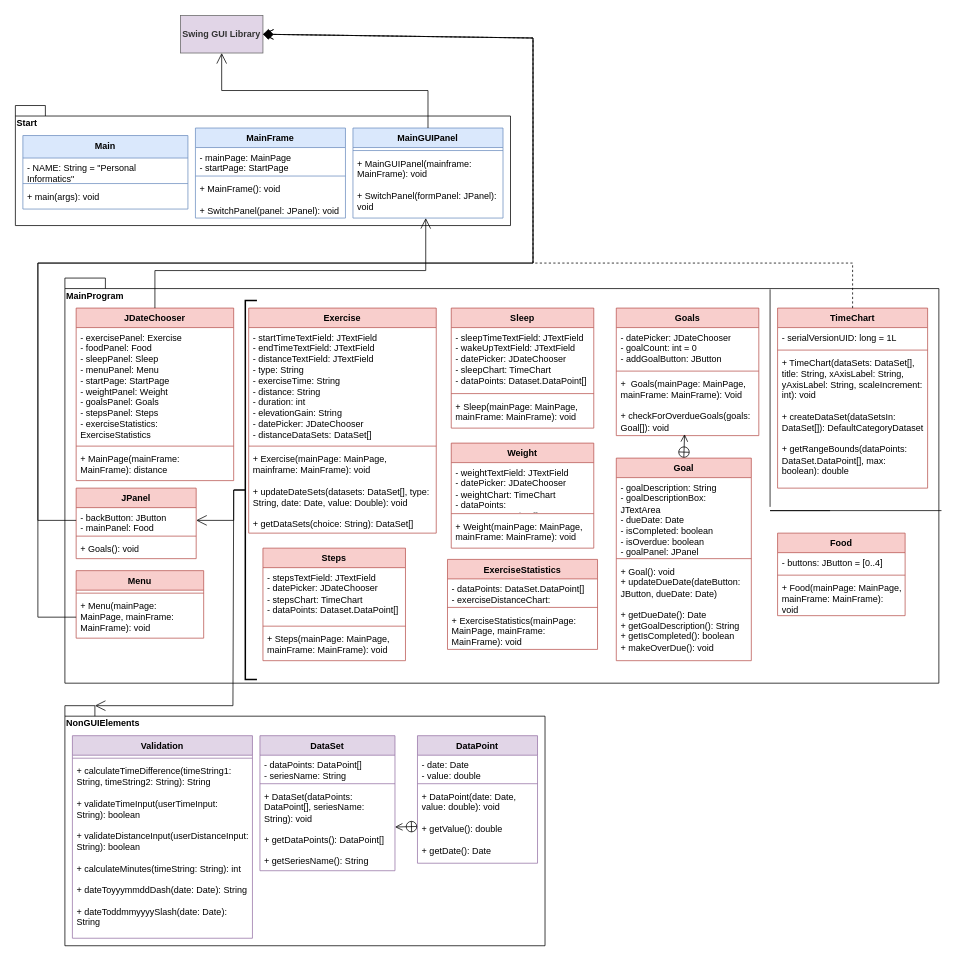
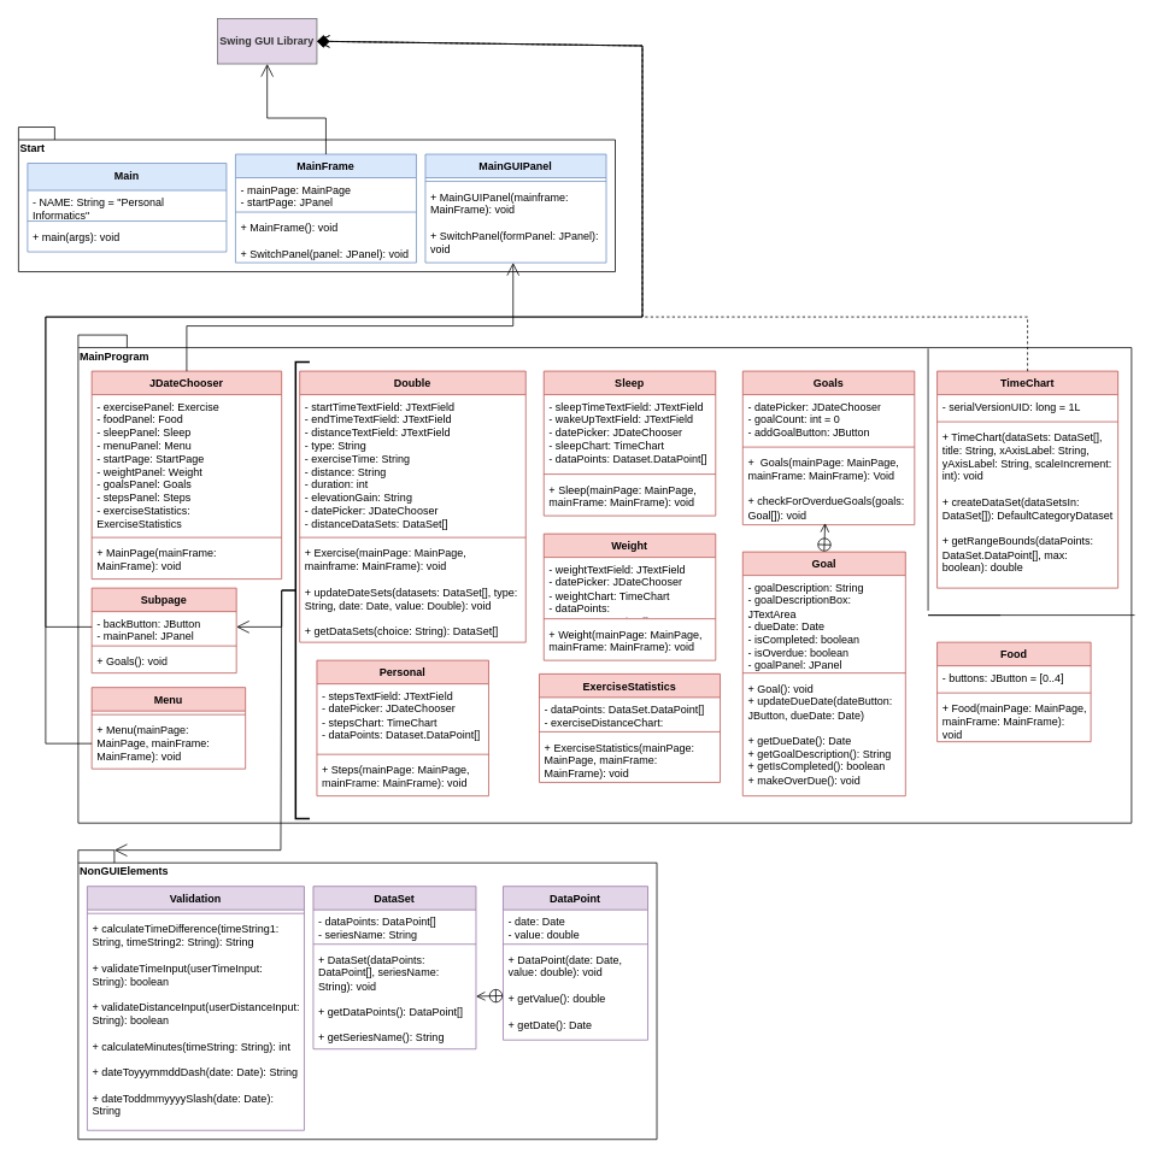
- <mxCell id="86" value="" style="endArrow=open;endFill=1;endSize=12;html=1;rounded=0;exitX=0.5;exitY=0;exitDx=0;exitDy=0;entryX=0.5;entryY=1;entryDx=0;entryDy=0;" edge="1" parent="1" source="13" target="2"><mxGeometry width="160" relative="1" as="geometry"><mxPoint x="510" y="50" as="sourcePoint" /><mxPoint x="670" y="50" as="targetPoint" /><Array as="points"><mxPoint x="570" y="120" /><mxPoint x="295" y="120" /></Array></mxGeometry></mxCell>
+ <mxCell id="85" value="" style="endArrow=open;endFill=1;endSize=12;html=1;rounded=0;exitX=0.5;exitY=0;exitDx=0;exitDy=0;entryX=0.5;entryY=1;entryDx=0;entryDy=0;" edge="1" parent="1" source="9" target="2"><mxGeometry width="160" relative="1" as="geometry"><mxPoint x="750" y="440" as="sourcePoint" /><mxPoint x="320" y="140" as="targetPoint" /><Array as="points"><mxPoint x="360" y="130" /><mxPoint x="295" y="130" /></Array></mxGeometry></mxCell>
- <mxCell id="10" value="&lt;div&gt;- mainPage: MainPage&lt;/div&gt;&lt;div&gt;- startPage: StartPage&lt;br&gt;&lt;/div&gt;" style="text;strokeColor=none;fillColor=none;align=left;verticalAlign=top;spacingLeft=4;spacingRight=4;overflow=hidden;rotatable=0;points=[[0,0.5],[1,0.5]];portConstraint=eastwest;whiteSpace=wrap;html=1;" parent="9" vertex="1"><mxGeometry y="26" width="200" height="34" as="geometry" /></mxCell>
+ <mxCell id="10" value="&lt;div&gt;- mainPage: MainPage&lt;/div&gt;&lt;div&gt;- startPage: JPanel&lt;br&gt;&lt;/div&gt;" style="text;strokeColor=none;fillColor=none;align=left;verticalAlign=top;spacingLeft=4;spacingRight=4;overflow=hidden;rotatable=0;points=[[0,0.5],[1,0.5]];portConstraint=eastwest;whiteSpace=wrap;html=1;" parent="9" vertex="1"><mxGeometry y="26" width="200" height="34" as="geometry" /></mxCell>
- <mxCell id="32" value="Exercise" style="swimlane;fontStyle=1;align=center;verticalAlign=top;childLayout=stackLayout;horizontal=1;startSize=26;horizontalStack=0;resizeParent=1;resizeParentMax=0;resizeLast=0;collapsible=1;marginBottom=0;whiteSpace=wrap;html=1;fillColor=#f8cecc;strokeColor=#b85450;" parent="30" vertex="1"><mxGeometry x="245" y="40" width="250" height="300" as="geometry" /></mxCell>
+ <mxCell id="32" value="Double" style="swimlane;fontStyle=1;align=center;verticalAlign=top;childLayout=stackLayout;horizontal=1;startSize=26;horizontalStack=0;resizeParent=1;resizeParentMax=0;resizeLast=0;collapsible=1;marginBottom=0;whiteSpace=wrap;html=1;fillColor=#f8cecc;strokeColor=#b85450;" parent="30" vertex="1"><mxGeometry x="245" y="40" width="250" height="300" as="geometry" /></mxCell>
- <mxCell id="51" value="+ MainPage(mainFrame: MainFrame): distance" style="text;strokeColor=none;fillColor=none;align=left;verticalAlign=top;spacingLeft=4;spacingRight=4;overflow=hidden;rotatable=0;points=[[0,0.5],[1,0.5]];portConstraint=eastwest;whiteSpace=wrap;html=1;" parent="48" vertex="1"><mxGeometry y="188" width="210" height="42" as="geometry" /></mxCell>
+ <mxCell id="51" value="+ MainPage(mainFrame: MainFrame): void" style="text;strokeColor=none;fillColor=none;align=left;verticalAlign=top;spacingLeft=4;spacingRight=4;overflow=hidden;rotatable=0;points=[[0,0.5],[1,0.5]];portConstraint=eastwest;whiteSpace=wrap;html=1;" parent="48" vertex="1"><mxGeometry y="188" width="210" height="42" as="geometry" /></mxCell>
- <mxCell id="63" value="JPanel" style="swimlane;fontStyle=1;align=center;verticalAlign=top;childLayout=stackLayout;horizontal=1;startSize=26;horizontalStack=0;resizeParent=1;resizeParentMax=0;resizeLast=0;collapsible=1;marginBottom=0;whiteSpace=wrap;html=1;fillColor=#f8cecc;strokeColor=#b85450;" parent="30" vertex="1"><mxGeometry x="15" y="280" width="160" height="94" as="geometry" /></mxCell>
+ <mxCell id="63" value="Subpage" style="swimlane;fontStyle=1;align=center;verticalAlign=top;childLayout=stackLayout;horizontal=1;startSize=26;horizontalStack=0;resizeParent=1;resizeParentMax=0;resizeLast=0;collapsible=1;marginBottom=0;whiteSpace=wrap;html=1;fillColor=#f8cecc;strokeColor=#b85450;" parent="30" vertex="1"><mxGeometry x="15" y="280" width="160" height="94" as="geometry" /></mxCell>
- <mxCell id="64" value="&lt;div&gt;- backButton: JButton&lt;/div&gt;&lt;div&gt;- mainPanel: Food&lt;br&gt;&lt;/div&gt;" style="text;strokeColor=none;fillColor=none;align=left;verticalAlign=top;spacingLeft=4;spacingRight=4;overflow=hidden;rotatable=0;points=[[0,0.5],[1,0.5]];portConstraint=eastwest;whiteSpace=wrap;html=1;" parent="63" vertex="1"><mxGeometry y="26" width="160" height="34" as="geometry" /></mxCell>
+ <mxCell id="64" value="&lt;div&gt;- backButton: JButton&lt;/div&gt;&lt;div&gt;- mainPanel: JPanel&lt;br&gt;&lt;/div&gt;" style="text;strokeColor=none;fillColor=none;align=left;verticalAlign=top;spacingLeft=4;spacingRight=4;overflow=hidden;rotatable=0;points=[[0,0.5],[1,0.5]];portConstraint=eastwest;whiteSpace=wrap;html=1;" parent="63" vertex="1"><mxGeometry y="26" width="160" height="34" as="geometry" /></mxCell>
- <mxCell id="59" value="Steps" style="swimlane;fontStyle=1;align=center;verticalAlign=top;childLayout=stackLayout;horizontal=1;startSize=26;horizontalStack=0;resizeParent=1;resizeParentMax=0;resizeLast=0;collapsible=1;marginBottom=0;whiteSpace=wrap;html=1;fillColor=#f8cecc;strokeColor=#b85450;" parent="30" vertex="1"><mxGeometry x="264" y="360" width="190" height="150" as="geometry" /></mxCell>
+ <mxCell id="59" value="Personal" style="swimlane;fontStyle=1;align=center;verticalAlign=top;childLayout=stackLayout;horizontal=1;startSize=26;horizontalStack=0;resizeParent=1;resizeParentMax=0;resizeLast=0;collapsible=1;marginBottom=0;whiteSpace=wrap;html=1;fillColor=#f8cecc;strokeColor=#b85450;" parent="30" vertex="1"><mxGeometry x="264" y="360" width="190" height="150" as="geometry" /></mxCell>
